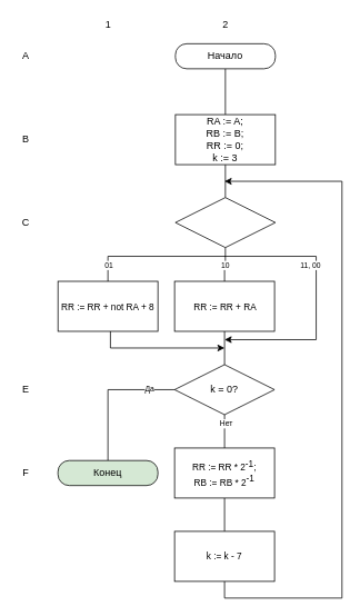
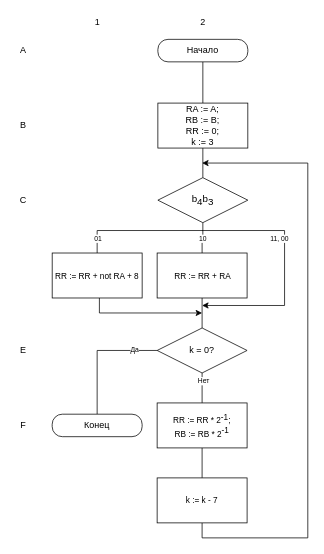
+ <mxCell id="26" value="b&lt;sub style=&quot;font-size: 13px;&quot;&gt;4&lt;/sub&gt;b&lt;span style=&quot;font-size: 13px;&quot;&gt;&lt;sub style=&quot;font-size: 13px;&quot;&gt;3&lt;/sub&gt;&lt;/span&gt;" style="text;html=1;strokeColor=none;fillColor=none;align=center;verticalAlign=middle;whiteSpace=wrap;rounded=0;fontSize=13;" parent="1" vertex="1"><mxGeometry x="250" y="256.5" width="40" height="20" as="geometry" /></mxCell>
- <mxCell id="24" value="Конец" style="rounded=1;whiteSpace=wrap;html=1;arcSize=45;fillColor=#d5e8d4;" parent="1" vertex="1"><mxGeometry x="69" y="552" width="120" height="30" as="geometry" /></mxCell>
+ <mxCell id="24" value="Конец" style="rounded=1;whiteSpace=wrap;html=1;arcSize=45;" parent="1" vertex="1"><mxGeometry x="69" y="552" width="120" height="30" as="geometry" /></mxCell>
